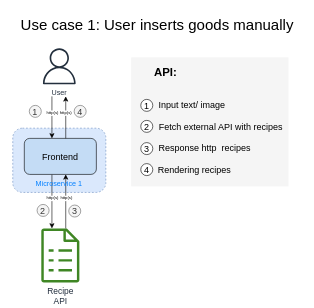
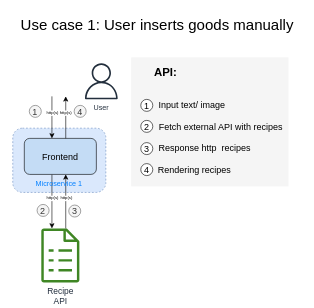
- <mxCell id="12" value="User" style="sketch=0;outlineConnect=0;fontColor=#232F3E;gradientColor=none;fillColor=#232F3D;strokeColor=none;dashed=0;verticalLabelPosition=bottom;verticalAlign=top;align=center;html=1;fontSize=12;fontStyle=0;aspect=fixed;pointerEvents=1;shape=mxgraph.aws4.user;" vertex="1" parent="1"><mxGeometry x="68.27" y="80" width="60" height="60" as="geometry" /></mxCell>
+ <mxCell id="12" value="User" style="sketch=0;outlineConnect=0;fontColor=#232F3E;gradientColor=none;fillColor=#232F3D;strokeColor=none;dashed=0;verticalLabelPosition=bottom;verticalAlign=top;align=center;html=1;fontSize=12;fontStyle=0;aspect=fixed;pointerEvents=1;shape=mxgraph.aws4.user;" vertex="1" parent="1"><mxGeometry x="138.27" y="105" width="60" height="60" as="geometry" /></mxCell>
